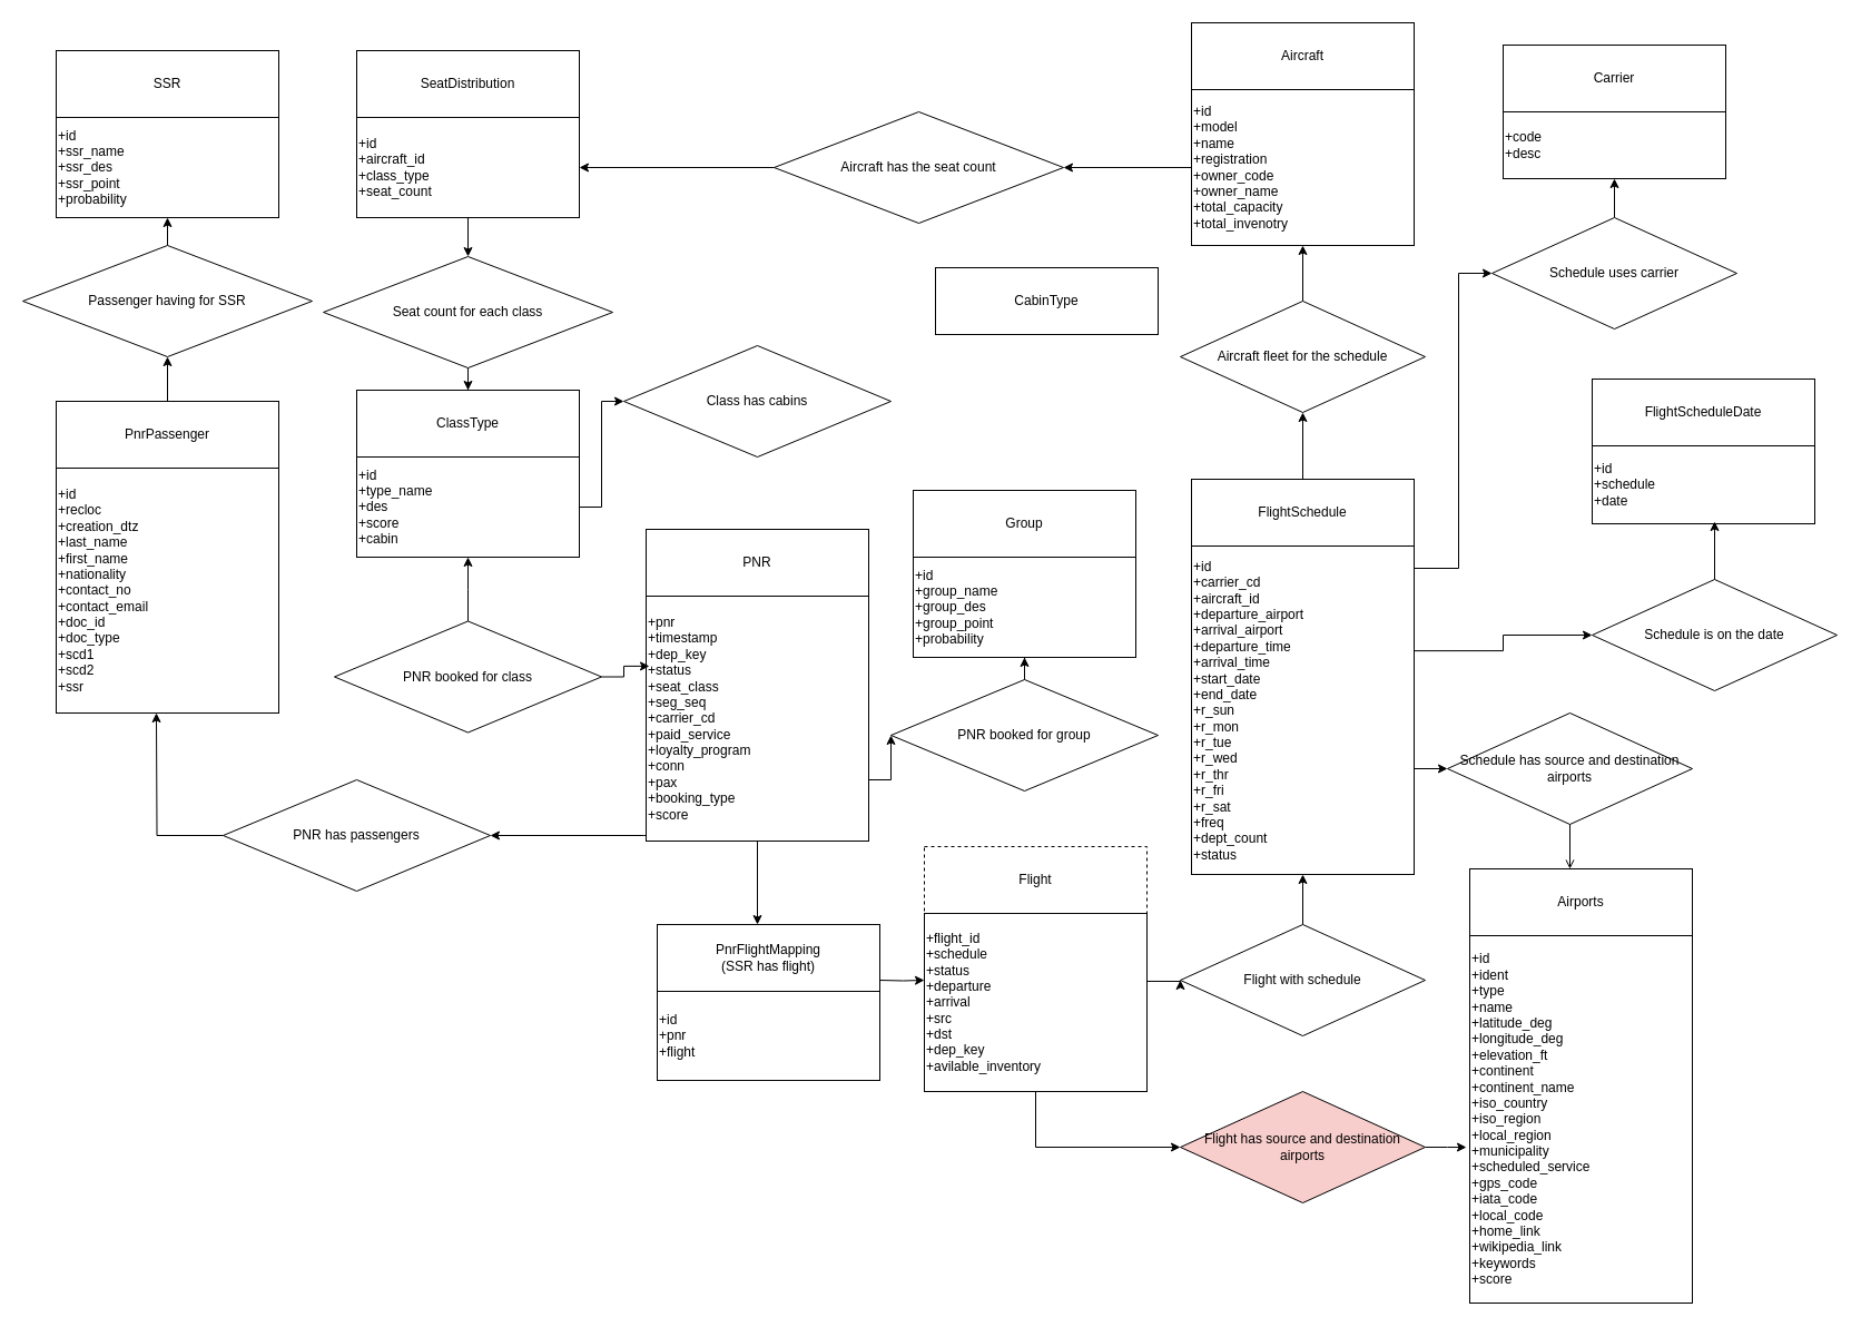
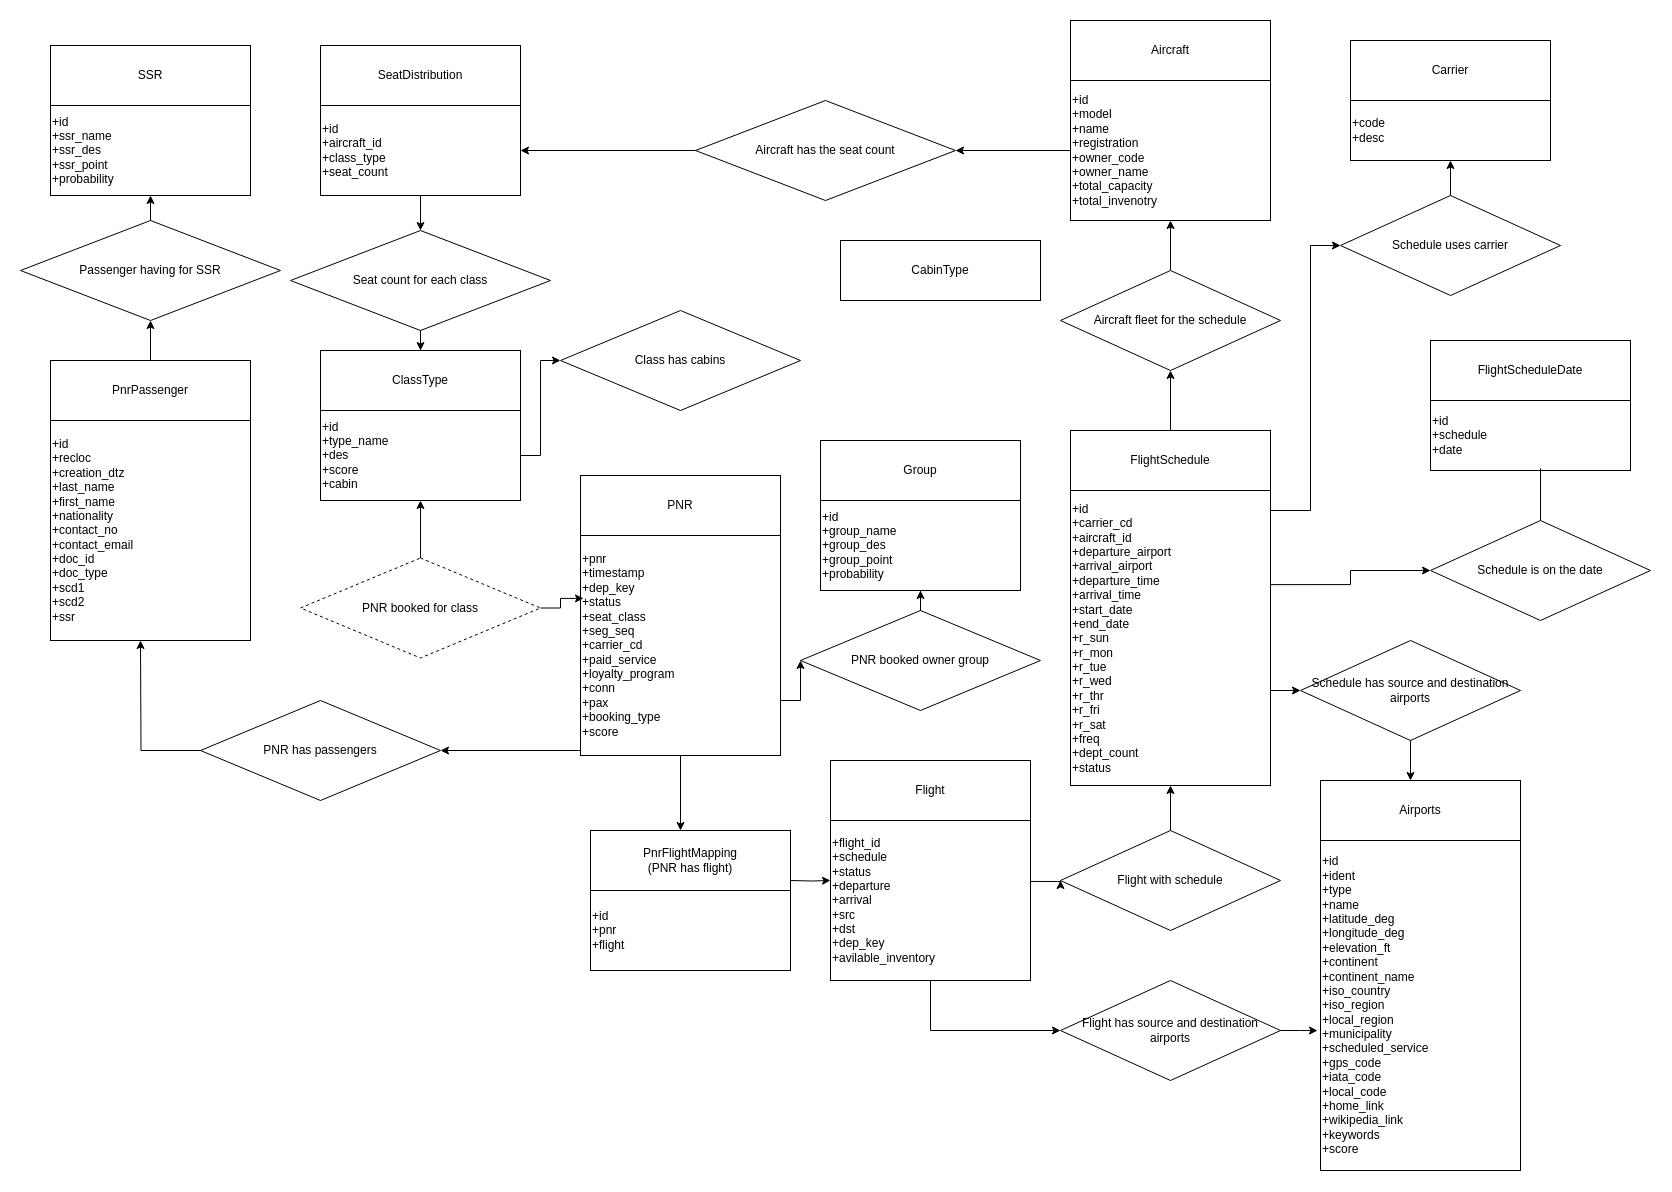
- <mxCell id="66" style="edgeStyle=orthogonalEdgeStyle;rounded=0;orthogonalLoop=1;jettySize=auto;html=1;entryX=0.55;entryY=0.971;entryDx=0;entryDy=0;entryPerimeter=0;" parent="1" source="64" target="18" edge="1"><mxGeometry relative="1" as="geometry" /></mxCell>
+ <mxCell id="66" style="edgeStyle=orthogonalEdgeStyle;rounded=0;orthogonalLoop=1;jettySize=auto;html=1;entryX=0.55;entryY=0.971;entryDx=0;entryDy=0;entryPerimeter=0;endArrow=none;" parent="1" source="64" target="18" edge="1"><mxGeometry relative="1" as="geometry" /></mxCell>
- <mxCell id="58" value="PNR booked for class" style="rhombus;whiteSpace=wrap;html=1;" parent="1" vertex="1"><mxGeometry x="300" y="557.5" width="240" height="100" as="geometry" /></mxCell>
+ <mxCell id="58" value="PNR booked for class" style="rhombus;whiteSpace=wrap;html=1;dashed=1;" parent="1" vertex="1"><mxGeometry x="300" y="557.5" width="240" height="100" as="geometry" /></mxCell>
- <mxCell id="78" value="PNR booked for group" style="rhombus;whiteSpace=wrap;html=1;" parent="1" vertex="1"><mxGeometry x="800" y="610" width="240" height="100" as="geometry" /></mxCell>
+ <mxCell id="78" value="PNR booked owner group" style="rhombus;whiteSpace=wrap;html=1;" parent="1" vertex="1"><mxGeometry x="800" y="610" width="240" height="100" as="geometry" /></mxCell>
- <mxCell id="56" style="edgeStyle=orthogonalEdgeStyle;rounded=0;orthogonalLoop=1;jettySize=auto;html=1;exitX=0.5;exitY=1;exitDx=0;exitDy=0;entryX=0.45;entryY=0;entryDx=0;entryDy=0;entryPerimeter=0;endArrow=open;" parent="1" source="55" target="4" edge="1"><mxGeometry relative="1" as="geometry" /></mxCell>
+ <mxCell id="56" style="edgeStyle=orthogonalEdgeStyle;rounded=0;orthogonalLoop=1;jettySize=auto;html=1;exitX=0.5;exitY=1;exitDx=0;exitDy=0;entryX=0.45;entryY=0;entryDx=0;entryDy=0;entryPerimeter=0;" parent="1" source="55" target="4" edge="1"><mxGeometry relative="1" as="geometry" /></mxCell>
- <mxCell id="20" value="Flight" style="up_rounded=1;whiteSpace=wrap;html=1;dashed=1;" parent="19" vertex="1"><mxGeometry width="200" height="60" as="geometry" /></mxCell>
+ <mxCell id="20" value="Flight" style="up_rounded=1;whiteSpace=wrap;html=1;" parent="19" vertex="1"><mxGeometry width="200" height="60" as="geometry" /></mxCell>
- <mxCell id="37" value="PnrFlightMapping&lt;br&gt;(SSR has flight)" style="up_rounded=1;whiteSpace=wrap;html=1;" parent="35" vertex="1"><mxGeometry width="200" height="60" as="geometry" /></mxCell>
+ <mxCell id="37" value="PnrFlightMapping&lt;br&gt;(PNR has flight)" style="up_rounded=1;whiteSpace=wrap;html=1;" parent="35" vertex="1"><mxGeometry width="200" height="60" as="geometry" /></mxCell>
- <mxCell id="60" value="Flight has source and destination airports" style="rhombus;whiteSpace=wrap;html=1;fillColor=#f8cecc;" parent="1" vertex="1"><mxGeometry x="1060" y="980" width="220" height="100" as="geometry" /></mxCell>
+ <mxCell id="60" value="Flight has source and destination airports" style="rhombus;whiteSpace=wrap;html=1;" parent="1" vertex="1"><mxGeometry x="1060" y="980" width="220" height="100" as="geometry" /></mxCell>
